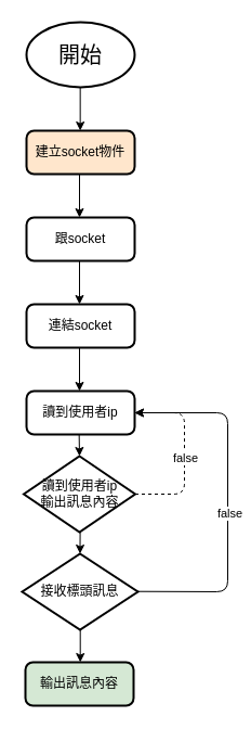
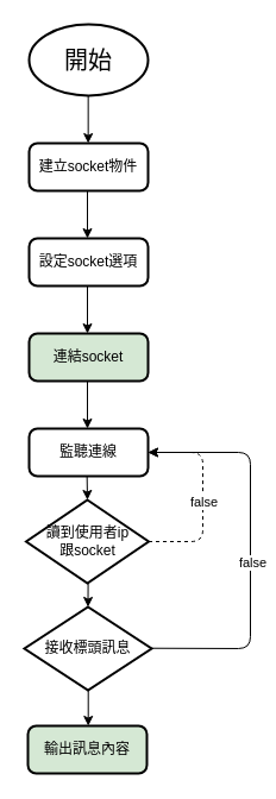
- <mxCell id="3" value="建立socket物件" style="rounded=1;whiteSpace=wrap;html=1;absoluteArcSize=1;arcSize=14;strokeWidth=2;fillColor=#ffe6cc;" vertex="1" parent="1"><mxGeometry x="24" y="120" width="100" height="40" as="geometry" /></mxCell>
+ <mxCell id="3" value="建立socket物件" style="rounded=1;whiteSpace=wrap;html=1;absoluteArcSize=1;arcSize=14;strokeWidth=2;" vertex="1" parent="1"><mxGeometry x="24" y="120" width="100" height="40" as="geometry" /></mxCell>
- <mxCell id="5" value="跟socket" style="rounded=1;whiteSpace=wrap;html=1;absoluteArcSize=1;arcSize=14;strokeWidth=2;" vertex="1" parent="1"><mxGeometry x="24" y="200" width="100" height="40" as="geometry" /></mxCell>
+ <mxCell id="5" value="設定socket選項" style="rounded=1;whiteSpace=wrap;html=1;absoluteArcSize=1;arcSize=14;strokeWidth=2;" vertex="1" parent="1"><mxGeometry x="24" y="200" width="100" height="40" as="geometry" /></mxCell>
- <mxCell id="7" value="連結socket" style="rounded=1;whiteSpace=wrap;html=1;absoluteArcSize=1;arcSize=14;strokeWidth=2;" vertex="1" parent="1"><mxGeometry x="24" y="280" width="100" height="40" as="geometry" /></mxCell>
+ <mxCell id="7" value="連結socket" style="rounded=1;whiteSpace=wrap;html=1;absoluteArcSize=1;arcSize=14;strokeWidth=2;fillColor=#d5e8d4;" vertex="1" parent="1"><mxGeometry x="24" y="280" width="100" height="40" as="geometry" /></mxCell>
- <mxCell id="8" value="讀到使用者ip" style="rounded=1;whiteSpace=wrap;html=1;absoluteArcSize=1;arcSize=14;strokeWidth=2;" vertex="1" parent="1"><mxGeometry x="24" y="360" width="100" height="40" as="geometry" /></mxCell>
+ <mxCell id="8" value="監聽連線" style="rounded=1;whiteSpace=wrap;html=1;absoluteArcSize=1;arcSize=14;strokeWidth=2;" vertex="1" parent="1"><mxGeometry x="24" y="360" width="100" height="40" as="geometry" /></mxCell>
- <mxCell id="19" value="&lt;span&gt;讀到使用者ip&lt;/span&gt;&lt;br&gt;&lt;span&gt;輸出訊息內容&lt;/span&gt;" style="strokeWidth=2;html=1;shape=mxgraph.flowchart.decision;whiteSpace=wrap;" vertex="1" parent="1"><mxGeometry x="21.5" y="420" width="103" height="70" as="geometry" /></mxCell>
+ <mxCell id="19" value="&lt;span&gt;讀到使用者ip&lt;/span&gt;&lt;br&gt;&lt;span&gt;跟socket&lt;/span&gt;" style="strokeWidth=2;html=1;shape=mxgraph.flowchart.decision;whiteSpace=wrap;" vertex="1" parent="1"><mxGeometry x="21.5" y="420" width="103" height="70" as="geometry" /></mxCell>
